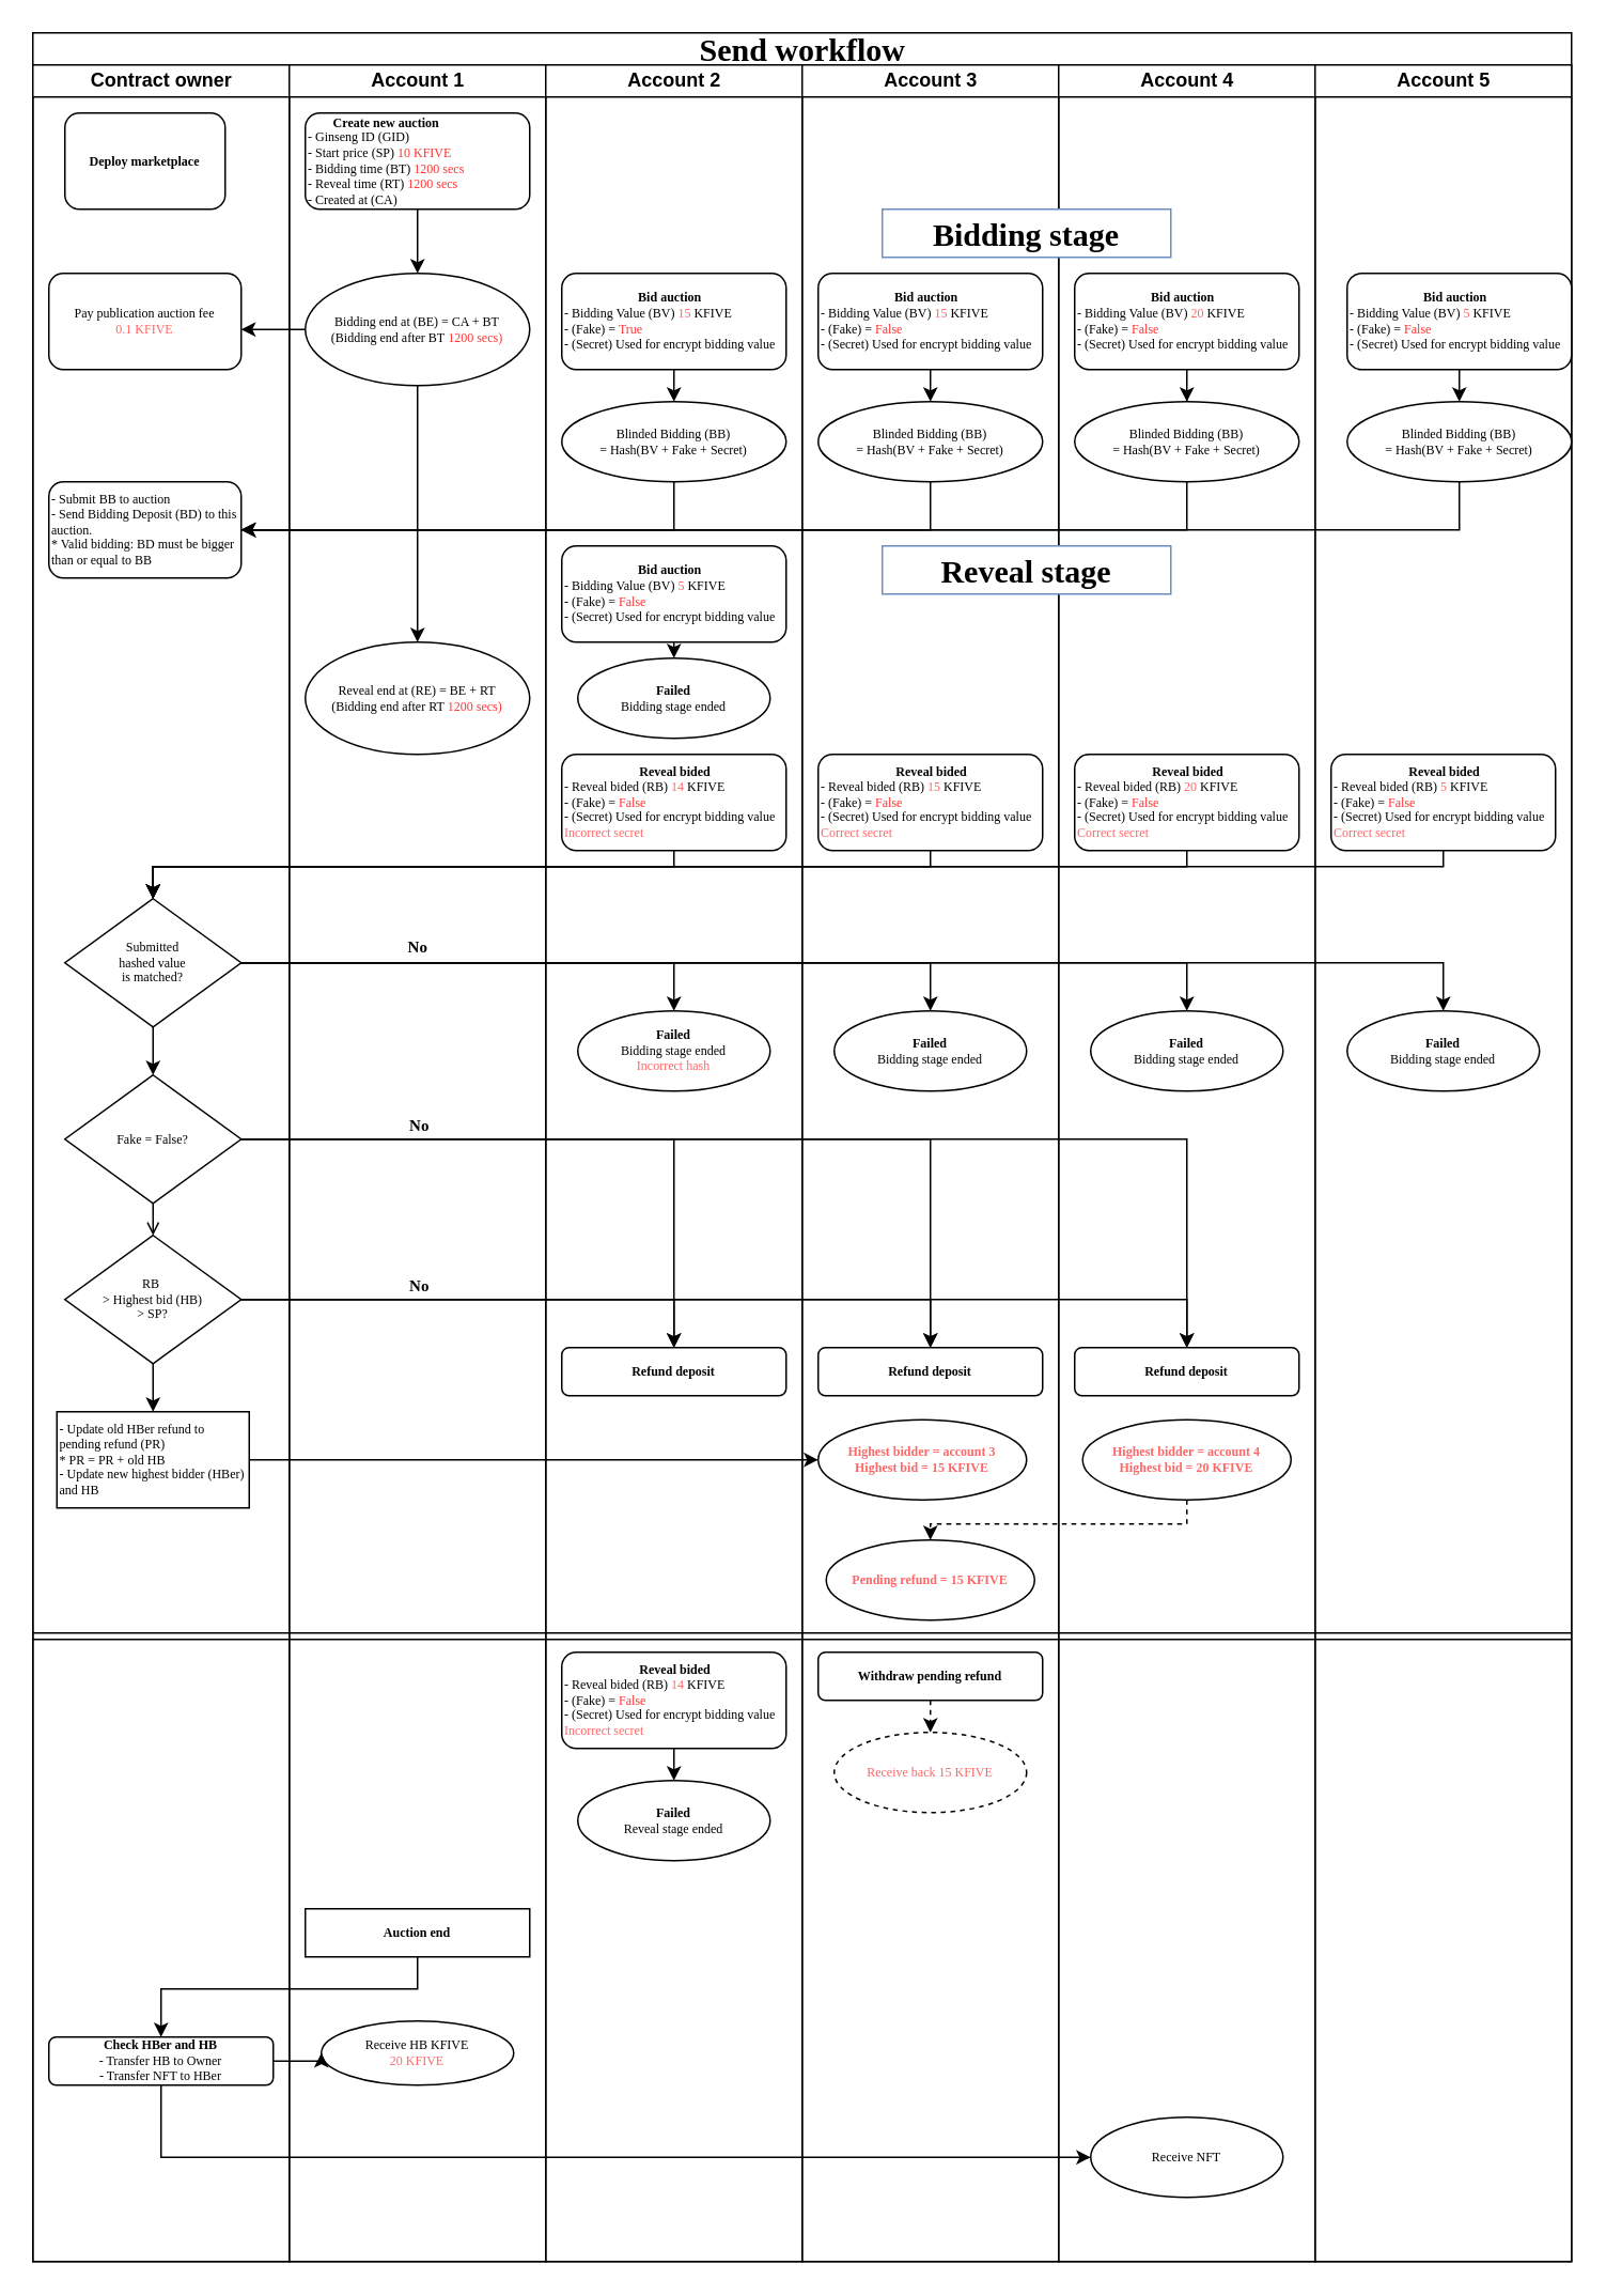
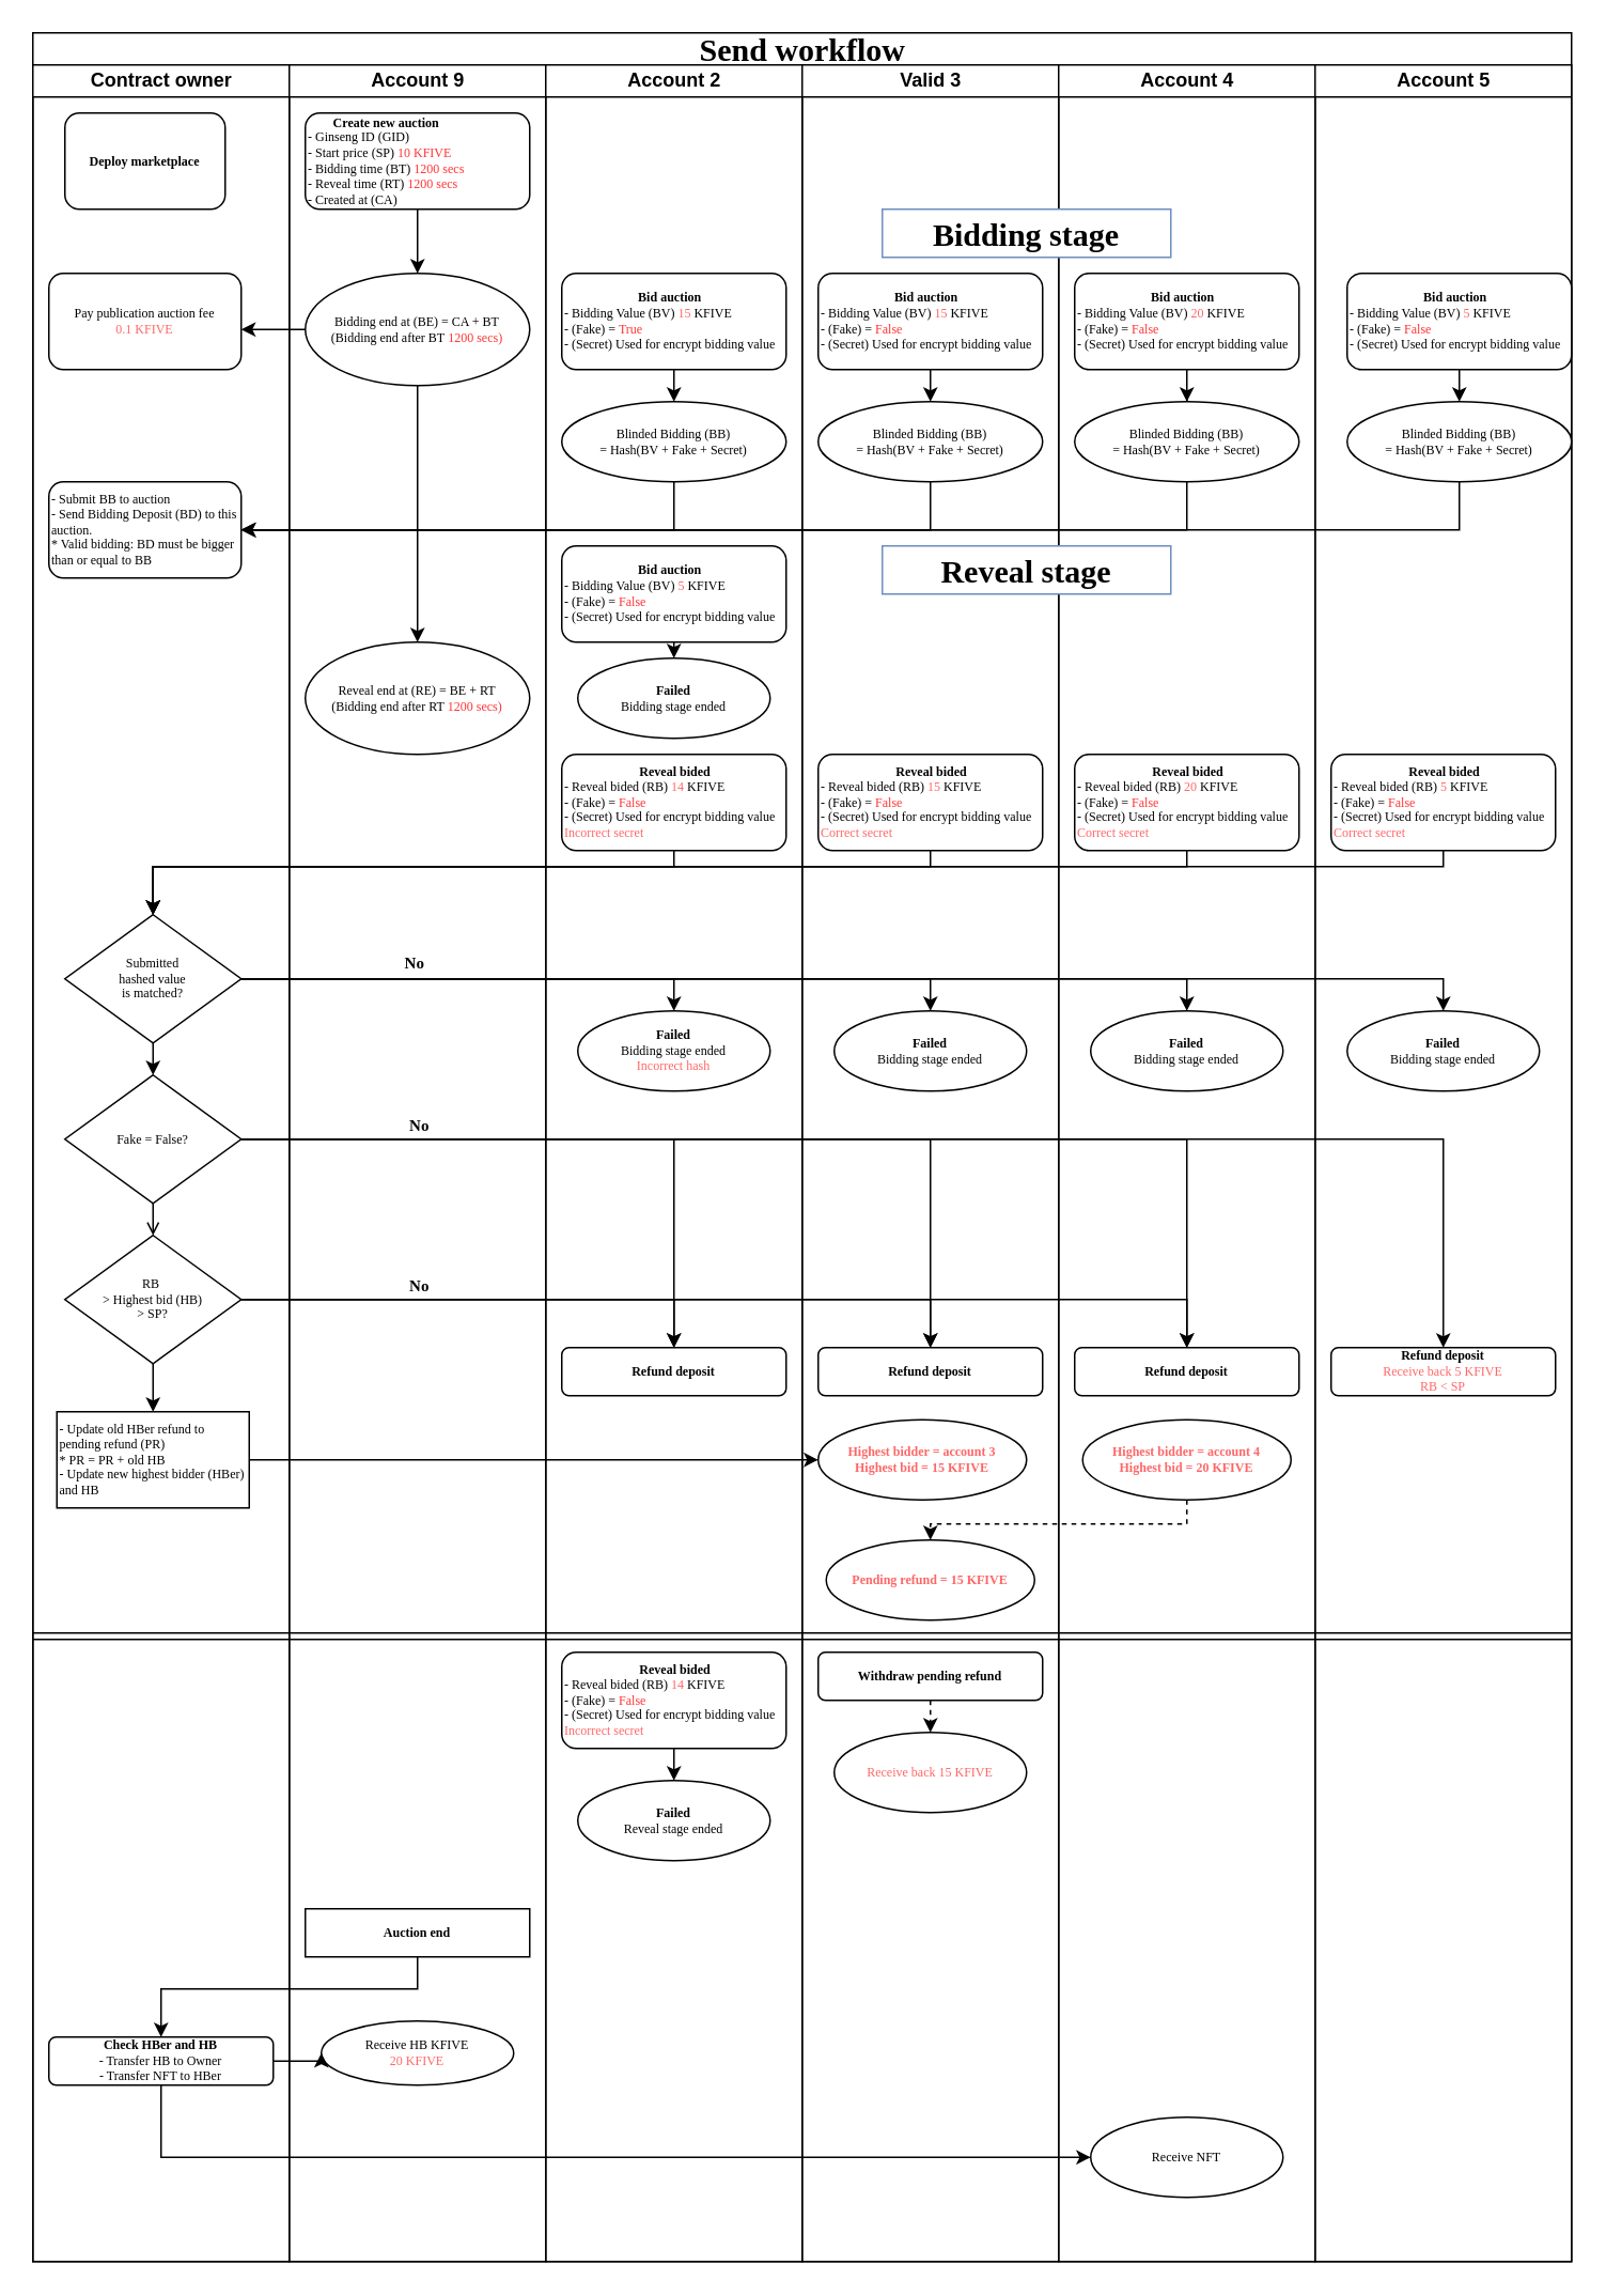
- <mxCell id="15" value="Account 1" style="swimlane;html=1;startSize=20;" parent="2" vertex="1"><mxGeometry x="160" y="20" width="160" height="1370" as="geometry" /></mxCell>
+ <mxCell id="15" value="Account 9" style="swimlane;html=1;startSize=20;" parent="2" vertex="1"><mxGeometry x="160" y="20" width="160" height="1370" as="geometry" /></mxCell>
- <mxCell id="36" value="Account 3" style="swimlane;html=1;startSize=20;" parent="2" vertex="1"><mxGeometry x="480" y="20" width="160" height="1370" as="geometry" /></mxCell>
+ <mxCell id="36" value="Valid 3" style="swimlane;html=1;startSize=20;" parent="2" vertex="1"><mxGeometry x="480" y="20" width="160" height="1370" as="geometry" /></mxCell>
- <mxCell id="7" value="Submitted &lt;br&gt;hashed value &lt;br&gt;is matched?" style="rhombus;whiteSpace=wrap;html=1;fontFamily=Verdana;fontSize=8;align=center;" vertex="1" parent="3"><mxGeometry x="20" y="520" width="110" height="80" as="geometry" /></mxCell>
+ <mxCell id="7" value="Submitted &lt;br&gt;hashed value &lt;br&gt;is matched?" style="rhombus;whiteSpace=wrap;html=1;fontFamily=Verdana;fontSize=8;align=center;" vertex="1" parent="3"><mxGeometry x="20" y="530" width="110" height="80" as="geometry" /></mxCell>
+ <mxCell id="79" style="edgeStyle=orthogonalEdgeStyle;rounded=0;orthogonalLoop=1;jettySize=auto;html=1;exitX=1;exitY=0.5;exitDx=0;exitDy=0;entryX=0.5;entryY=0;entryDx=0;entryDy=0;fontFamily=Verdana;fontSize=10;fontColor=#000000;align=center;" edge="1" parent="2" source="11" target="65"><mxGeometry relative="1" as="geometry" /></mxCell>
+ <mxCell id="65" value="&lt;div&gt;&lt;b&gt;Refund deposit&lt;/b&gt;&lt;/div&gt;&lt;div&gt;&lt;font color=&quot;#ff6666&quot;&gt;Receive back 5 KFIVE&lt;/font&gt;&lt;/div&gt;&lt;div&gt;&lt;span style=&quot;color: rgb(255 , 102 , 102)&quot;&gt;RB &amp;lt; SP&lt;/span&gt;&lt;b&gt;&lt;br&gt;&lt;/b&gt;&lt;/div&gt;" style="rounded=1;whiteSpace=wrap;html=1;shadow=0;labelBackgroundColor=none;strokeWidth=1;fontFamily=Verdana;fontSize=8;align=center;" vertex="1" parent="59"><mxGeometry x="10" y="800" width="140" height="30" as="geometry" /></mxCell>
- <mxCell id="47" value="&lt;span style=&quot;color: rgb(255 , 102 , 102)&quot;&gt;Receive back 15 KFIVE&lt;/span&gt;" style="ellipse;whiteSpace=wrap;html=1;fontFamily=Verdana;fontSize=8;align=center;dashed=1;" vertex="1" parent="36"><mxGeometry x="20" y="1040" width="120" height="50" as="geometry" /></mxCell>
+ <mxCell id="47" value="&lt;span style=&quot;color: rgb(255 , 102 , 102)&quot;&gt;Receive back 15 KFIVE&lt;/span&gt;" style="ellipse;whiteSpace=wrap;html=1;fontFamily=Verdana;fontSize=8;align=center;" vertex="1" parent="36"><mxGeometry x="20" y="1040" width="120" height="50" as="geometry" /></mxCell>
